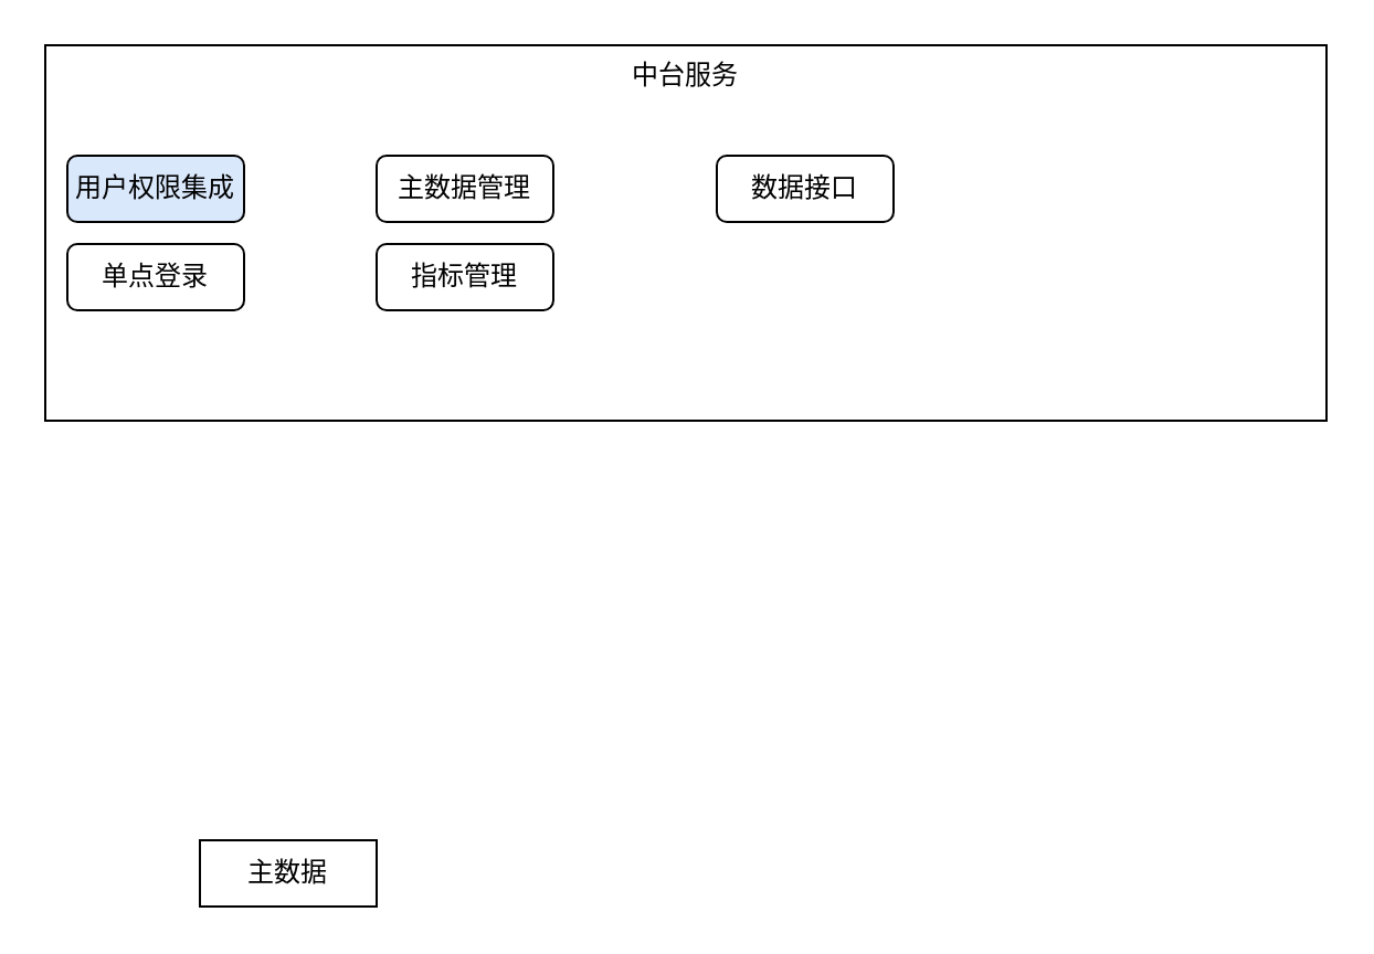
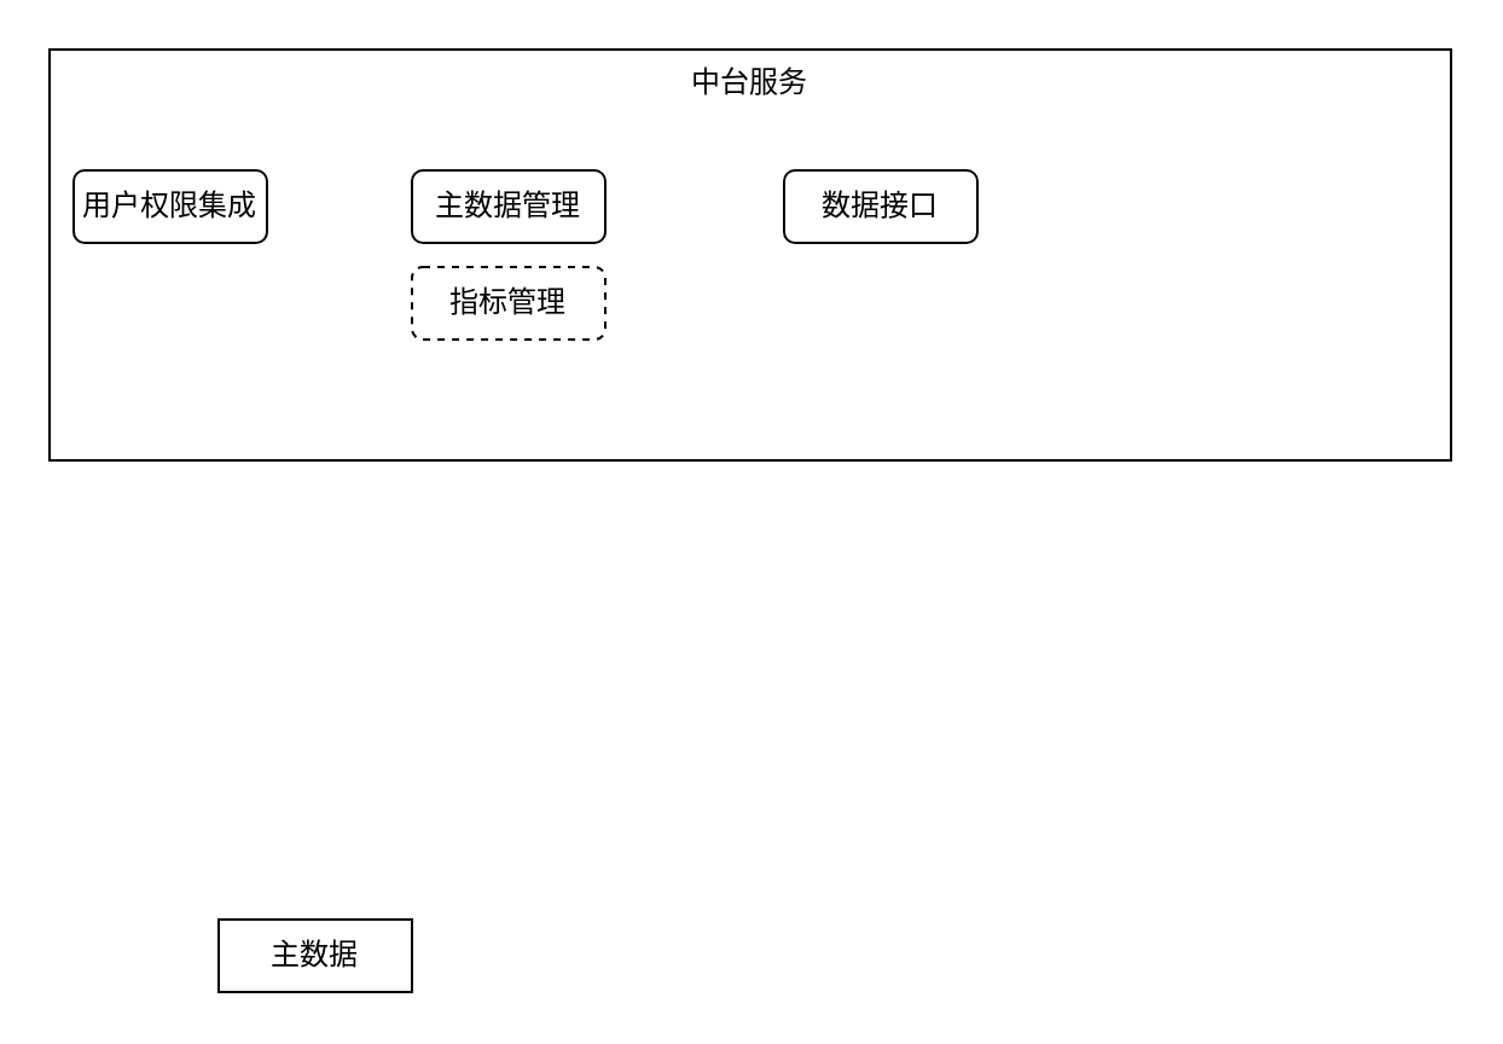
- <mxCell id="3" value="用户权限集成" style="rounded=1;whiteSpace=wrap;html=1;fillColor=#dae8fc;" vertex="1" parent="1"><mxGeometry x="30" y="70" width="80" height="30" as="geometry" /></mxCell>
+ <mxCell id="3" value="用户权限集成" style="rounded=1;whiteSpace=wrap;html=1;" vertex="1" parent="1"><mxGeometry x="30" y="70" width="80" height="30" as="geometry" /></mxCell>
- <mxCell id="4" value="单点登录" style="rounded=1;whiteSpace=wrap;html=1;" vertex="1" parent="1"><mxGeometry x="30" y="110" width="80" height="30" as="geometry" /></mxCell>
- <mxCell id="7" value="指标管理" style="rounded=1;whiteSpace=wrap;html=1;" vertex="1" parent="1"><mxGeometry x="170" y="110" width="80" height="30" as="geometry" /></mxCell>
+ <mxCell id="7" value="指标管理" style="rounded=1;whiteSpace=wrap;html=1;dashed=1;" vertex="1" parent="1"><mxGeometry x="170" y="110" width="80" height="30" as="geometry" /></mxCell>
